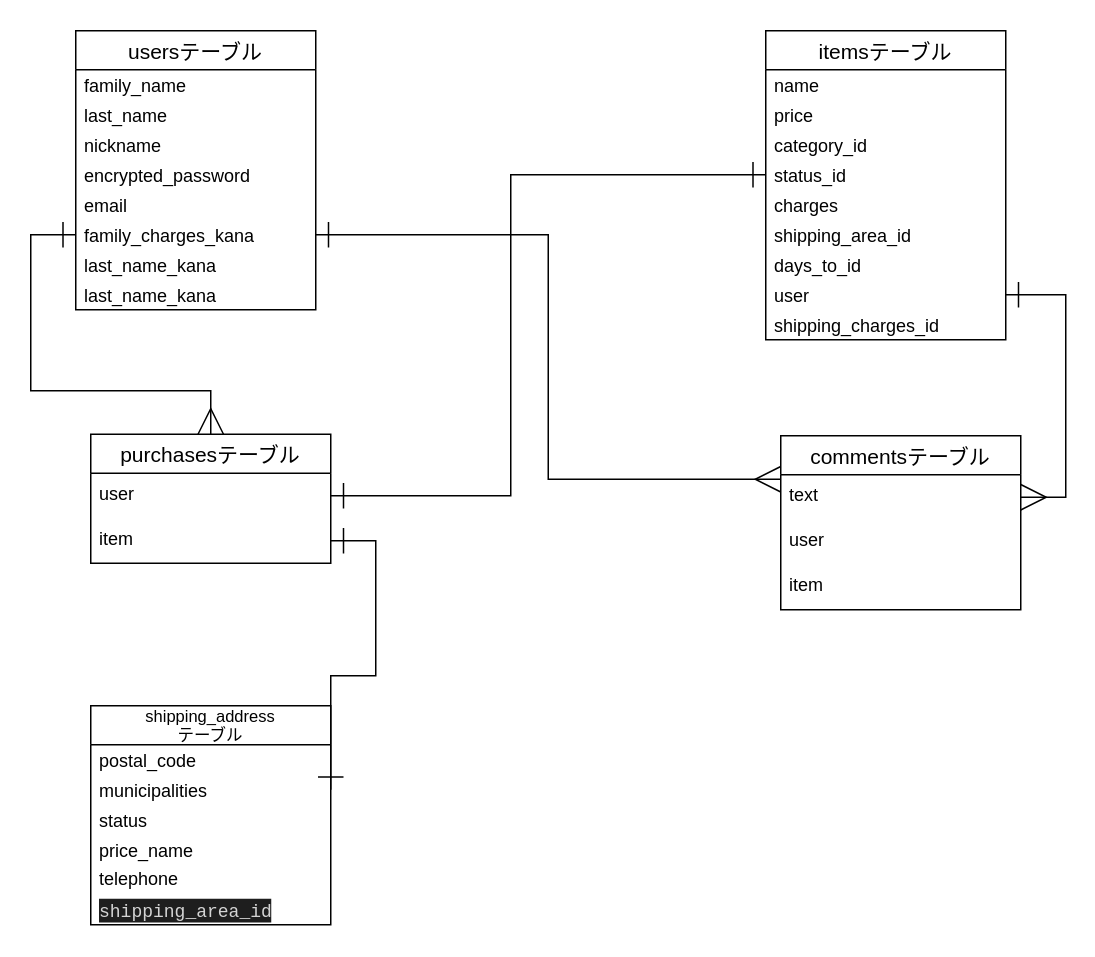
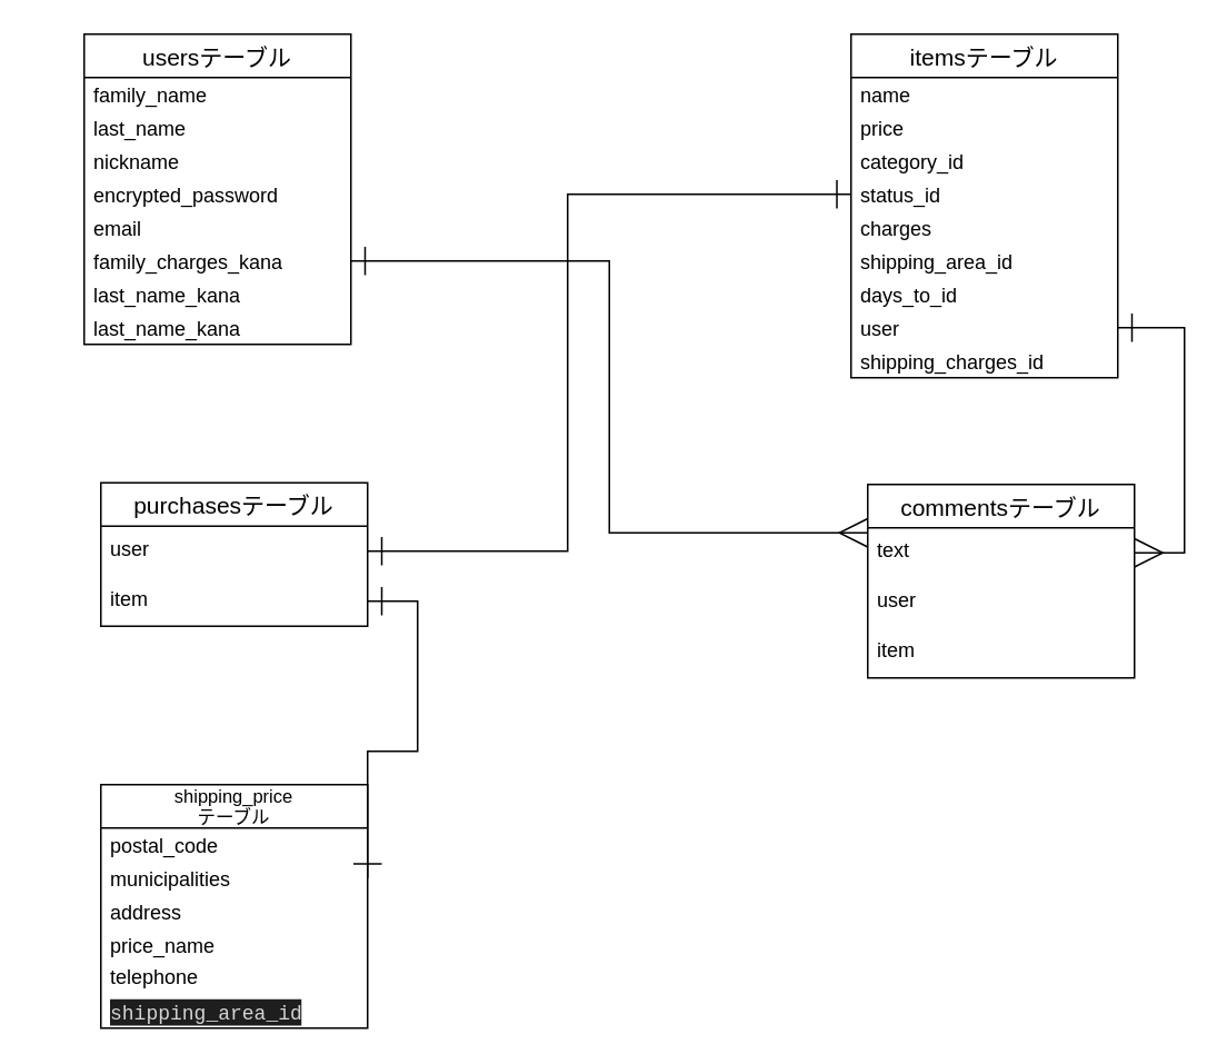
- <mxCell id="36" style="edgeStyle=orthogonalEdgeStyle;rounded=0;orthogonalLoop=1;jettySize=auto;html=1;exitX=0;exitY=0.5;exitDx=0;exitDy=0;fontSize=12;startArrow=ERone;startFill=0;endArrow=ERmany;endFill=0;startSize=15;endSize=15;sourcePerimeterSpacing=0;strokeWidth=1;spacingBottom=0;spacingTop=0;spacing=5;spacingRight=0;" parent="1" source="8" target="21" edge="1"><mxGeometry relative="1" as="geometry"><mxPoint x="30" y="250" as="targetPoint" /><Array as="points"><mxPoint x="20" y="156" /><mxPoint x="20" y="260" /><mxPoint x="140" y="260" /></Array></mxGeometry></mxCell>
- <mxCell id="28" value="shipping_address&#10;テーブル" style="swimlane;fontStyle=0;childLayout=stackLayout;horizontal=1;startSize=26;horizontalStack=0;resizeParent=1;resizeParentMax=0;resizeLast=0;collapsible=1;marginBottom=0;align=center;fontSize=11;" parent="1" vertex="1"><mxGeometry x="60" y="470" width="160" height="146" as="geometry" /></mxCell>
+ <mxCell id="28" value="shipping_price&#10;テーブル" style="swimlane;fontStyle=0;childLayout=stackLayout;horizontal=1;startSize=26;horizontalStack=0;resizeParent=1;resizeParentMax=0;resizeLast=0;collapsible=1;marginBottom=0;align=center;fontSize=11;" parent="1" vertex="1"><mxGeometry x="60" y="470" width="160" height="146" as="geometry" /></mxCell>
- <mxCell id="31" value="status" style="text;strokeColor=none;fillColor=none;spacingLeft=4;spacingRight=4;overflow=hidden;rotatable=0;points=[[0,0.5],[1,0.5]];portConstraint=eastwest;fontSize=12;verticalAlign=middle;" parent="28" vertex="1"><mxGeometry y="66" width="160" height="20" as="geometry" /></mxCell>
+ <mxCell id="31" value="address" style="text;strokeColor=none;fillColor=none;spacingLeft=4;spacingRight=4;overflow=hidden;rotatable=0;points=[[0,0.5],[1,0.5]];portConstraint=eastwest;fontSize=12;verticalAlign=middle;" parent="28" vertex="1"><mxGeometry y="66" width="160" height="20" as="geometry" /></mxCell>
